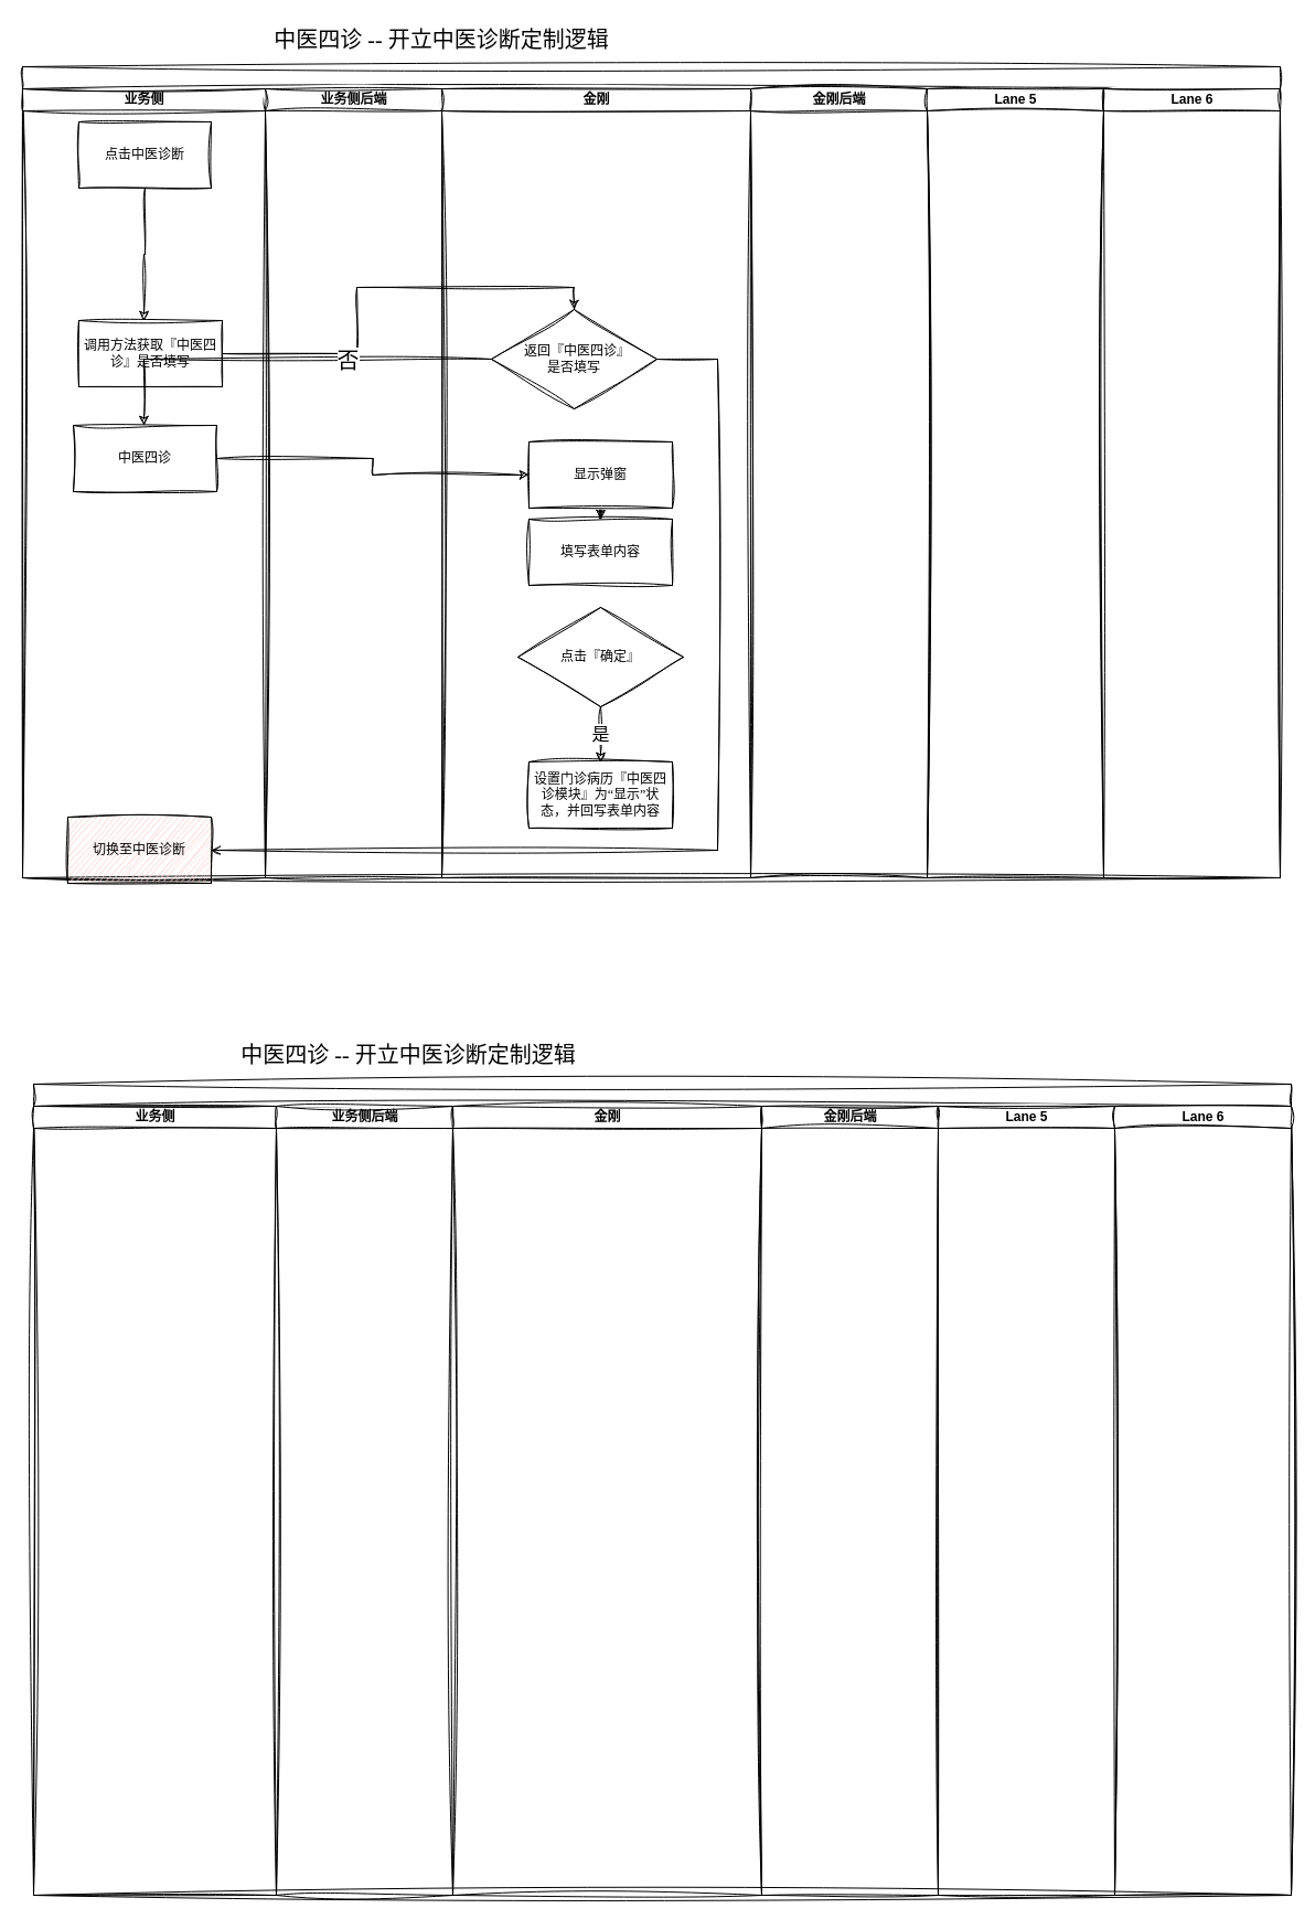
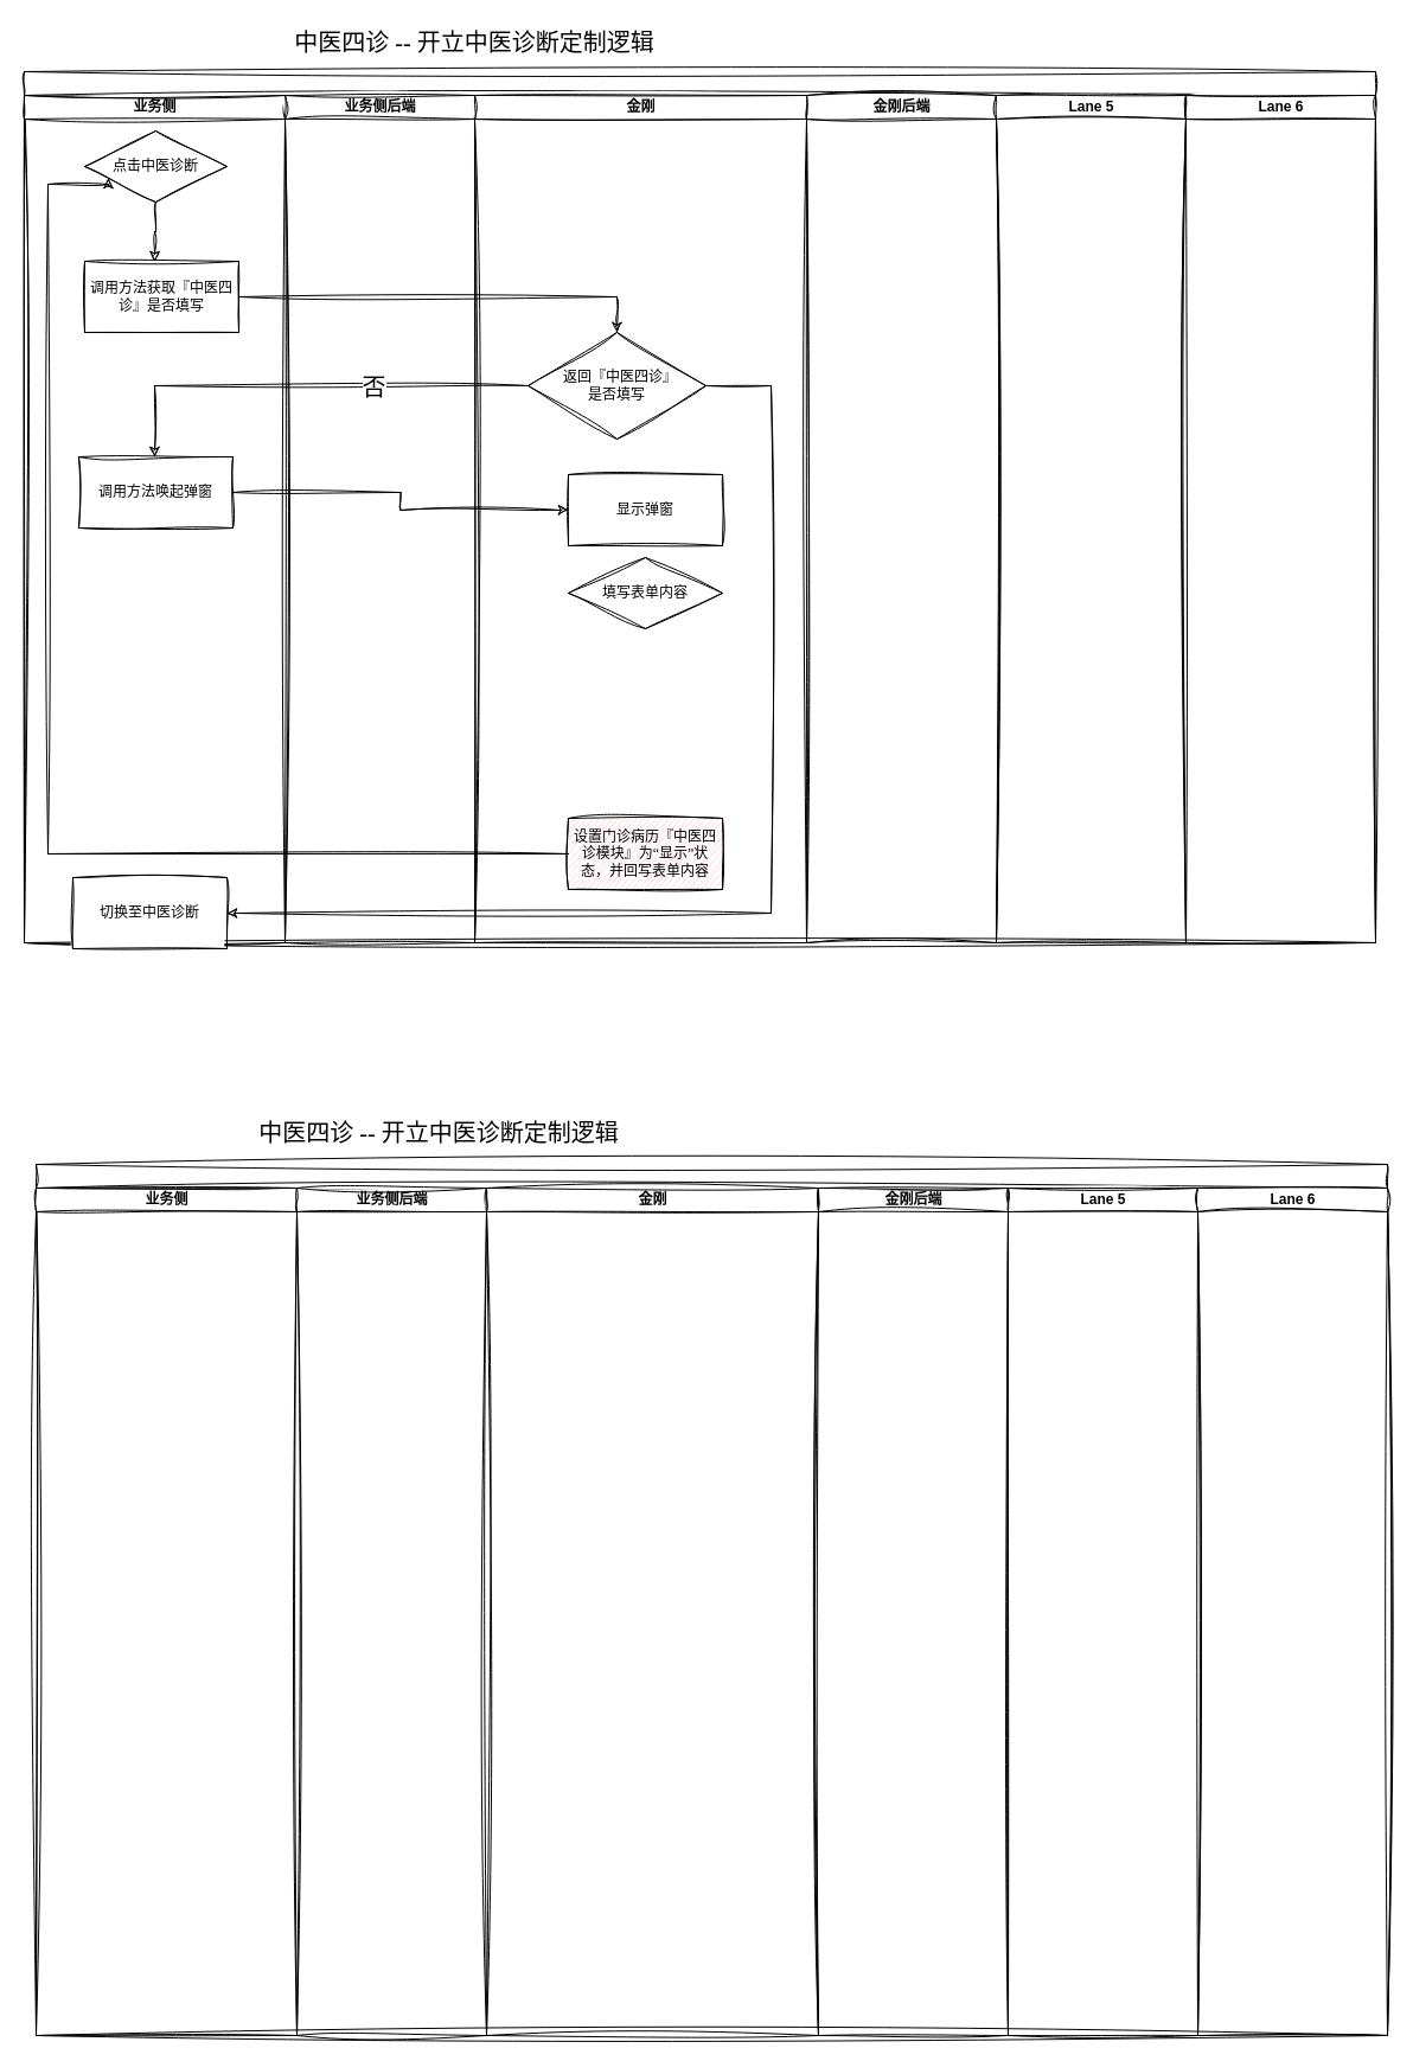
- <mxCell id="5" value="点击中医诊断" style="rounded=0;whiteSpace=wrap;html=1;sketch=1;hachureGap=4;jiggle=2;curveFitting=1;fontFamily=Architects Daughter;fontSource=https%3A%2F%2Ffonts.googleapis.com%2Fcss%3Ffamily%3DArchitects%2BDaughter;fontSize=12;" vertex="1" parent="3"><mxGeometry x="51" y="30" width="120" height="60" as="geometry" /></mxCell>
+ <mxCell id="5" value="点击中医诊断" style="rhombus;whiteSpace=wrap;html=1;sketch=1;hachureGap=4;jiggle=2;curveFitting=1;fontFamily=Architects Daughter;fontSource=https%3A%2F%2Ffonts.googleapis.com%2Fcss%3Ffamily%3DArchitects%2BDaughter;fontSize=12;" vertex="1" parent="3"><mxGeometry x="51" y="30" width="120" height="60" as="geometry" /></mxCell>
- <mxCell id="4" value="调用方法获取『中医四诊』是否填写" style="rounded=0;whiteSpace=wrap;html=1;sketch=1;hachureGap=4;jiggle=2;curveFitting=1;fontFamily=Architects Daughter;fontSource=https%3A%2F%2Ffonts.googleapis.com%2Fcss%3Ffamily%3DArchitects%2BDaughter;fontSize=12;" vertex="1" parent="3"><mxGeometry x="51" y="210" width="130" height="60" as="geometry" /></mxCell>
+ <mxCell id="4" value="调用方法获取『中医四诊』是否填写" style="rounded=0;whiteSpace=wrap;html=1;sketch=1;hachureGap=4;jiggle=2;curveFitting=1;fontFamily=Architects Daughter;fontSource=https%3A%2F%2Ffonts.googleapis.com%2Fcss%3Ffamily%3DArchitects%2BDaughter;fontSize=12;" vertex="1" parent="3"><mxGeometry x="51" y="140" width="130" height="60" as="geometry" /></mxCell>
- <mxCell id="6" value="中医四诊" style="rounded=0;whiteSpace=wrap;html=1;sketch=1;hachureGap=4;jiggle=2;curveFitting=1;fontFamily=Architects Daughter;fontSource=https%3A%2F%2Ffonts.googleapis.com%2Fcss%3Ffamily%3DArchitects%2BDaughter;fontSize=12;" vertex="1" parent="3"><mxGeometry x="46" y="305" width="130" height="60" as="geometry" /></mxCell>
+ <mxCell id="6" value="调用方法唤起弹窗" style="rounded=0;whiteSpace=wrap;html=1;sketch=1;hachureGap=4;jiggle=2;curveFitting=1;fontFamily=Architects Daughter;fontSource=https%3A%2F%2Ffonts.googleapis.com%2Fcss%3Ffamily%3DArchitects%2BDaughter;fontSize=12;" vertex="1" parent="3"><mxGeometry x="46" y="305" width="130" height="60" as="geometry" /></mxCell>
- <mxCell id="13" style="edgeStyle=orthogonalEdgeStyle;rounded=0;sketch=1;hachureGap=4;jiggle=2;curveFitting=1;orthogonalLoop=1;jettySize=auto;html=1;entryX=0.5;entryY=0;entryDx=0;entryDy=0;fontFamily=Architects Daughter;fontSource=https%3A%2F%2Ffonts.googleapis.com%2Fcss%3Ffamily%3DArchitects%2BDaughter;fontSize=16;" edge="1" parent="10" source="14" target="15"><mxGeometry relative="1" as="geometry" /></mxCell>
- <mxCell id="15" value="填写表单内容" style="rounded=0;whiteSpace=wrap;html=1;sketch=1;hachureGap=4;jiggle=2;curveFitting=1;fontFamily=Architects Daughter;fontSource=https%3A%2F%2Ffonts.googleapis.com%2Fcss%3Ffamily%3DArchitects%2BDaughter;fontSize=12;" vertex="1" parent="10"><mxGeometry x="79" y="390" width="130" height="60" as="geometry" /></mxCell>
+ <mxCell id="15" value="填写表单内容" style="rhombus;whiteSpace=wrap;html=1;sketch=1;hachureGap=4;jiggle=2;curveFitting=1;fontFamily=Architects Daughter;fontSource=https%3A%2F%2Ffonts.googleapis.com%2Fcss%3Ffamily%3DArchitects%2BDaughter;fontSize=12;" vertex="1" parent="10"><mxGeometry x="79" y="390" width="130" height="60" as="geometry" /></mxCell>
- <mxCell id="17" value="点击『确定』" style="rhombus;whiteSpace=wrap;html=1;sketch=1;hachureGap=4;jiggle=2;curveFitting=1;fontFamily=Architects Daughter;fontSource=https%3A%2F%2Ffonts.googleapis.com%2Fcss%3Ffamily%3DArchitects%2BDaughter;fontSize=12;" vertex="1" parent="10"><mxGeometry x="69" y="470" width="150" height="90" as="geometry" /></mxCell>
+ <mxCell id="31" style="edgeStyle=orthogonalEdgeStyle;rounded=0;sketch=1;hachureGap=4;jiggle=2;curveFitting=1;orthogonalLoop=1;jettySize=auto;html=1;entryX=0;entryY=0.75;entryDx=0;entryDy=0;fontFamily=Architects Daughter;fontSource=https%3A%2F%2Ffonts.googleapis.com%2Fcss%3Ffamily%3DArchitects%2BDaughter;fontSize=16;" edge="1" parent="2" source="18" target="5"><mxGeometry relative="1" as="geometry"><Array as="points"><mxPoint x="20" y="660" /><mxPoint x="20" y="95" /></Array></mxGeometry></mxCell>
- <mxCell id="16" value="是" style="edgeStyle=orthogonalEdgeStyle;rounded=0;sketch=1;hachureGap=4;jiggle=2;curveFitting=1;orthogonalLoop=1;jettySize=auto;html=1;entryX=0.5;entryY=0;entryDx=0;entryDy=0;fontFamily=Architects Daughter;fontSource=https%3A%2F%2Ffonts.googleapis.com%2Fcss%3Ffamily%3DArchitects%2BDaughter;fontSize=16;" edge="1" parent="10" source="17" target="18"><mxGeometry relative="1" as="geometry" /></mxCell>
- <mxCell id="18" value="设置门诊病历『中医四诊模块』为“显示”状态，并回写表单内容" style="rounded=0;whiteSpace=wrap;html=1;sketch=1;hachureGap=4;jiggle=2;curveFitting=1;fontFamily=Architects Daughter;fontSource=https%3A%2F%2Ffonts.googleapis.com%2Fcss%3Ffamily%3DArchitects%2BDaughter;fontSize=12;" vertex="1" parent="10"><mxGeometry x="79" y="610" width="130" height="60" as="geometry" /></mxCell>
+ <mxCell id="18" value="设置门诊病历『中医四诊模块』为“显示”状态，并回写表单内容" style="rounded=0;whiteSpace=wrap;html=1;sketch=1;hachureGap=4;jiggle=2;curveFitting=1;fontFamily=Architects Daughter;fontSource=https%3A%2F%2Ffonts.googleapis.com%2Fcss%3Ffamily%3DArchitects%2BDaughter;fontSize=12;fillColor=#f8cecc;" vertex="1" parent="10"><mxGeometry x="79" y="610" width="130" height="60" as="geometry" /></mxCell>
- <mxCell id="7" value="切换至中医诊断" style="rounded=0;whiteSpace=wrap;html=1;sketch=1;hachureGap=4;jiggle=2;curveFitting=1;fontFamily=Architects Daughter;fontSource=https%3A%2F%2Ffonts.googleapis.com%2Fcss%3Ffamily%3DArchitects%2BDaughter;fontSize=12;fillColor=#f8cecc;" vertex="1" parent="3"><mxGeometry x="41" y="660" width="130" height="60" as="geometry" /></mxCell>
+ <mxCell id="7" value="切换至中医诊断" style="rounded=0;whiteSpace=wrap;html=1;sketch=1;hachureGap=4;jiggle=2;curveFitting=1;fontFamily=Architects Daughter;fontSource=https%3A%2F%2Ffonts.googleapis.com%2Fcss%3Ffamily%3DArchitects%2BDaughter;fontSize=12;" vertex="1" parent="3"><mxGeometry x="41" y="660" width="130" height="60" as="geometry" /></mxCell>
- <mxCell id="32" style="edgeStyle=orthogonalEdgeStyle;rounded=0;sketch=1;hachureGap=4;jiggle=2;curveFitting=1;orthogonalLoop=1;jettySize=auto;html=1;entryX=1;entryY=0.5;entryDx=0;entryDy=0;fontFamily=Architects Daughter;fontSource=https%3A%2F%2Ffonts.googleapis.com%2Fcss%3Ffamily%3DArchitects%2BDaughter;fontSize=16;endArrow=open;" edge="1" parent="2" source="12" target="7"><mxGeometry relative="1" as="geometry"><Array as="points"><mxPoint x="630" y="265" /><mxPoint x="630" y="710" /></Array></mxGeometry></mxCell>
+ <mxCell id="32" style="edgeStyle=orthogonalEdgeStyle;rounded=0;sketch=1;hachureGap=4;jiggle=2;curveFitting=1;orthogonalLoop=1;jettySize=auto;html=1;entryX=1;entryY=0.5;entryDx=0;entryDy=0;fontFamily=Architects Daughter;fontSource=https%3A%2F%2Ffonts.googleapis.com%2Fcss%3Ffamily%3DArchitects%2BDaughter;fontSize=16;" edge="1" parent="2" source="12" target="7"><mxGeometry relative="1" as="geometry"><Array as="points"><mxPoint x="630" y="265" /><mxPoint x="630" y="710" /></Array></mxGeometry></mxCell>
